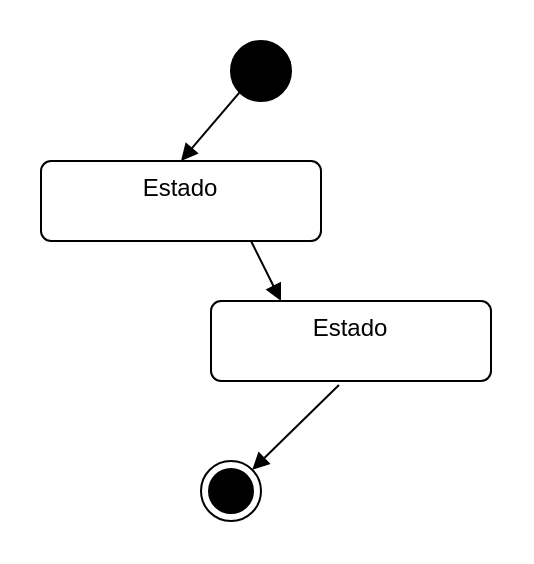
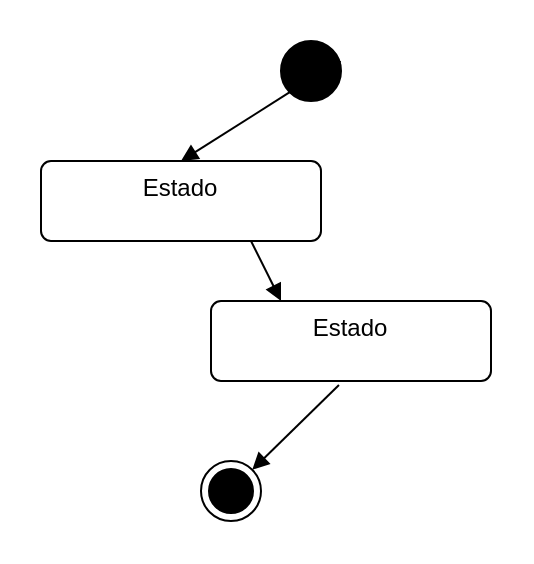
- <mxCell id="2" value="dfdfdf" style="ellipse;fillColor=strokeColor;html=1;" vertex="1" parent="1"><mxGeometry x="115" y="20" width="30" height="30" as="geometry" /></mxCell>
+ <mxCell id="2" value="dfdfdf" style="ellipse;fillColor=strokeColor;html=1;" vertex="1" parent="1"><mxGeometry x="140" y="20" width="30" height="30" as="geometry" /></mxCell>
